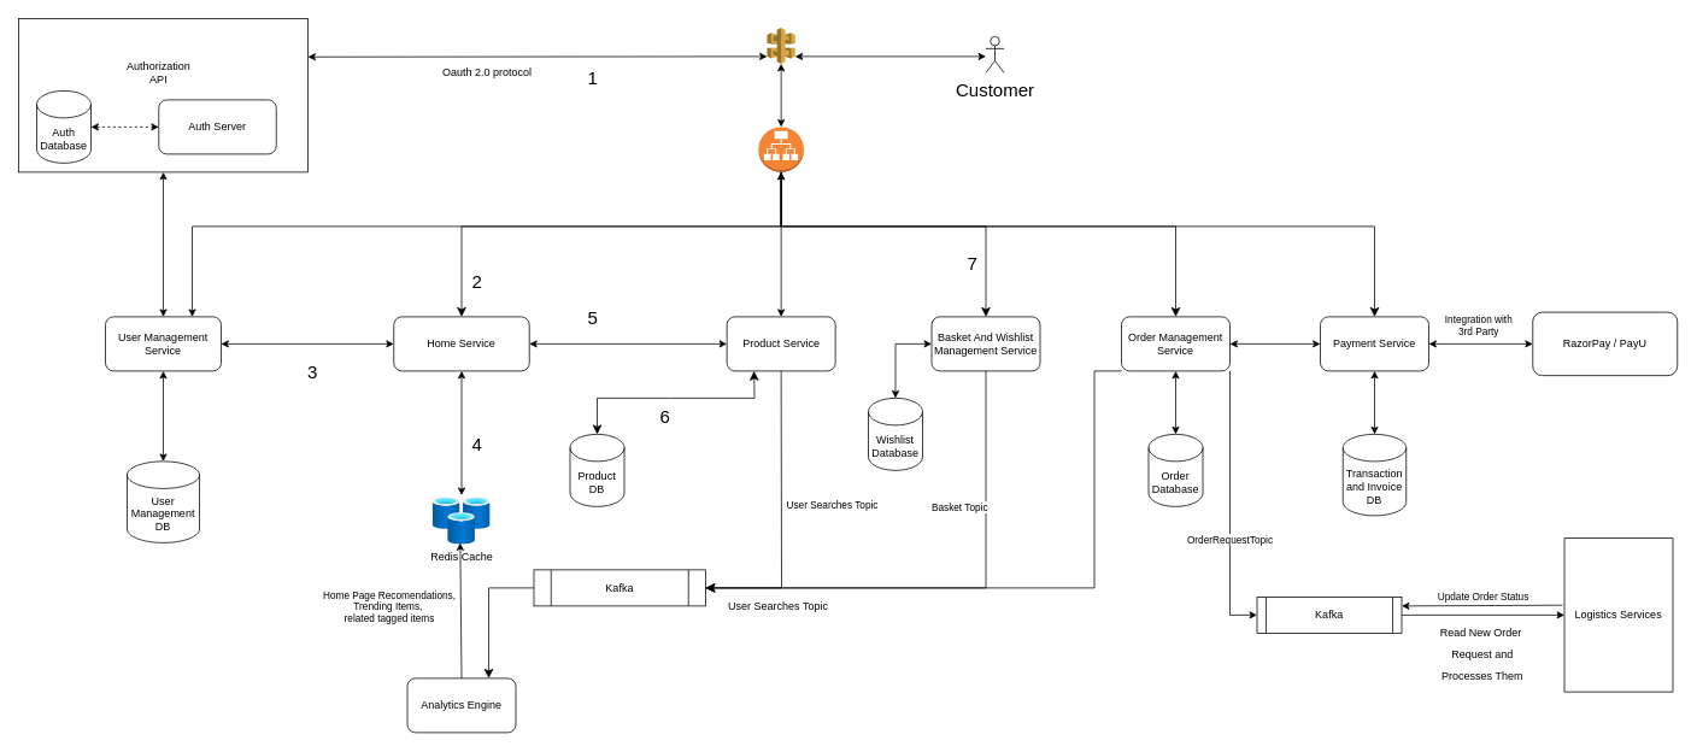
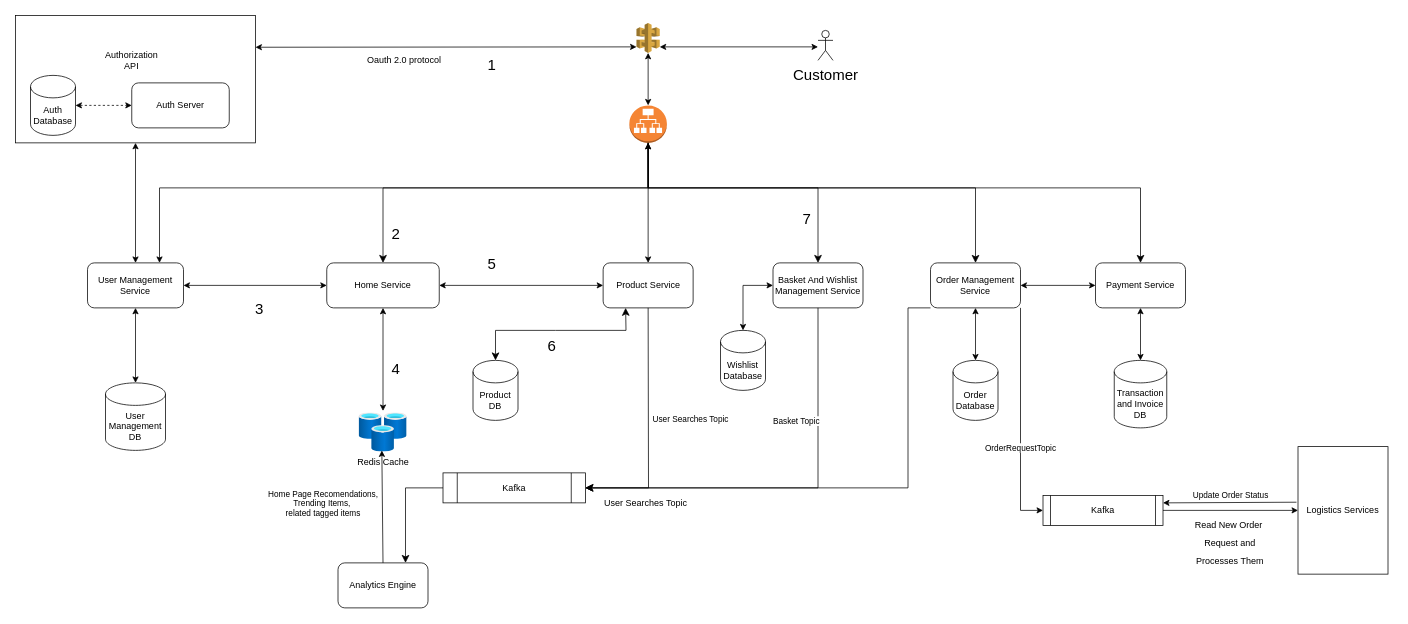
- <mxCell id="34" value="Integration with &lt;br&gt;3rd Party" style="endArrow=classic;startArrow=classic;html=1;rounded=0;entryX=0;entryY=0.5;entryDx=0;entryDy=0;exitX=1;exitY=0.5;exitDx=0;exitDy=0;" parent="1" source="12" target="30" edge="1"><mxGeometry x="-0.067" y="20" width="50" height="50" relative="1" as="geometry"><mxPoint x="1450" y="360" as="sourcePoint" /><mxPoint x="1500" y="310" as="targetPoint" /><mxPoint x="1" as="offset" /></mxGeometry></mxCell>
- <mxCell id="30" value="RazorPay / PayU" style="rounded=1;whiteSpace=wrap;html=1;" parent="1" vertex="1"><mxGeometry x="1695" y="345" width="160" height="70" as="geometry" /></mxCell>
